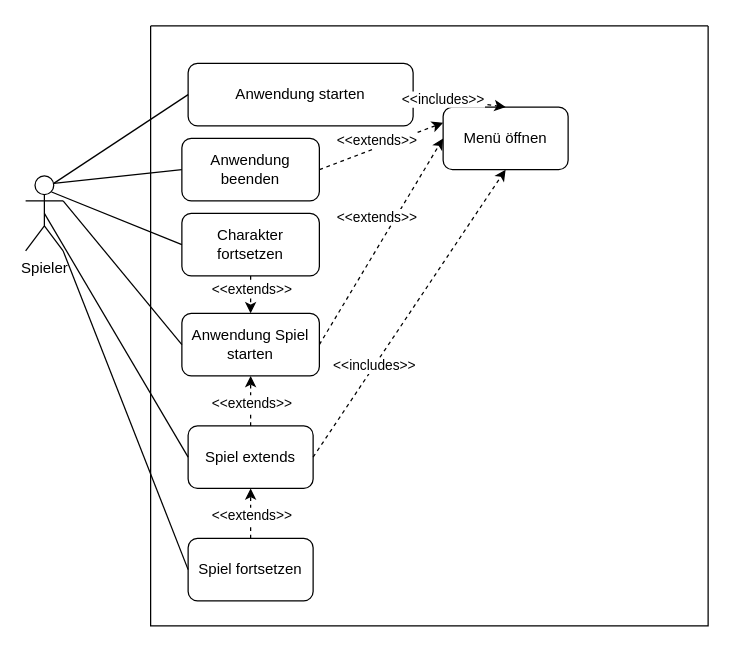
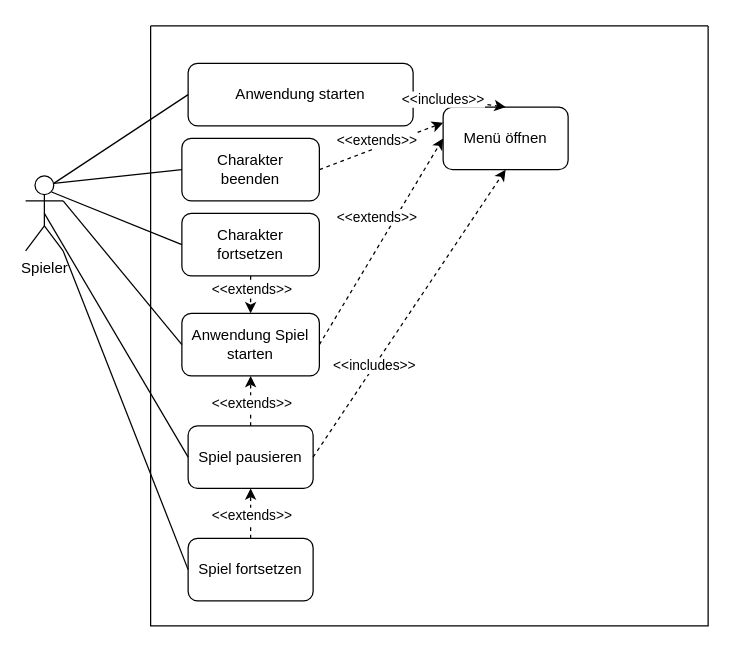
- <mxCell id="19" value="&lt;div&gt;Anwendung&lt;/div&gt;&lt;div&gt;beenden&lt;br&gt;&lt;/div&gt;" style="rounded=1;whiteSpace=wrap;html=1;" vertex="1" parent="3"><mxGeometry x="25" y="90" width="110" height="50" as="geometry" /></mxCell>
+ <mxCell id="19" value="&lt;div&gt;Charakter&lt;/div&gt;&lt;div&gt;beenden&lt;br&gt;&lt;/div&gt;" style="rounded=1;whiteSpace=wrap;html=1;" vertex="1" parent="3"><mxGeometry x="25" y="90" width="110" height="50" as="geometry" /></mxCell>
- <mxCell id="5" value="Spiel extends" style="rounded=1;whiteSpace=wrap;html=1;" vertex="1" parent="3"><mxGeometry x="30" y="320" width="100" height="50" as="geometry" /></mxCell>
+ <mxCell id="5" value="Spiel pausieren" style="rounded=1;whiteSpace=wrap;html=1;" vertex="1" parent="3"><mxGeometry x="30" y="320" width="100" height="50" as="geometry" /></mxCell>
